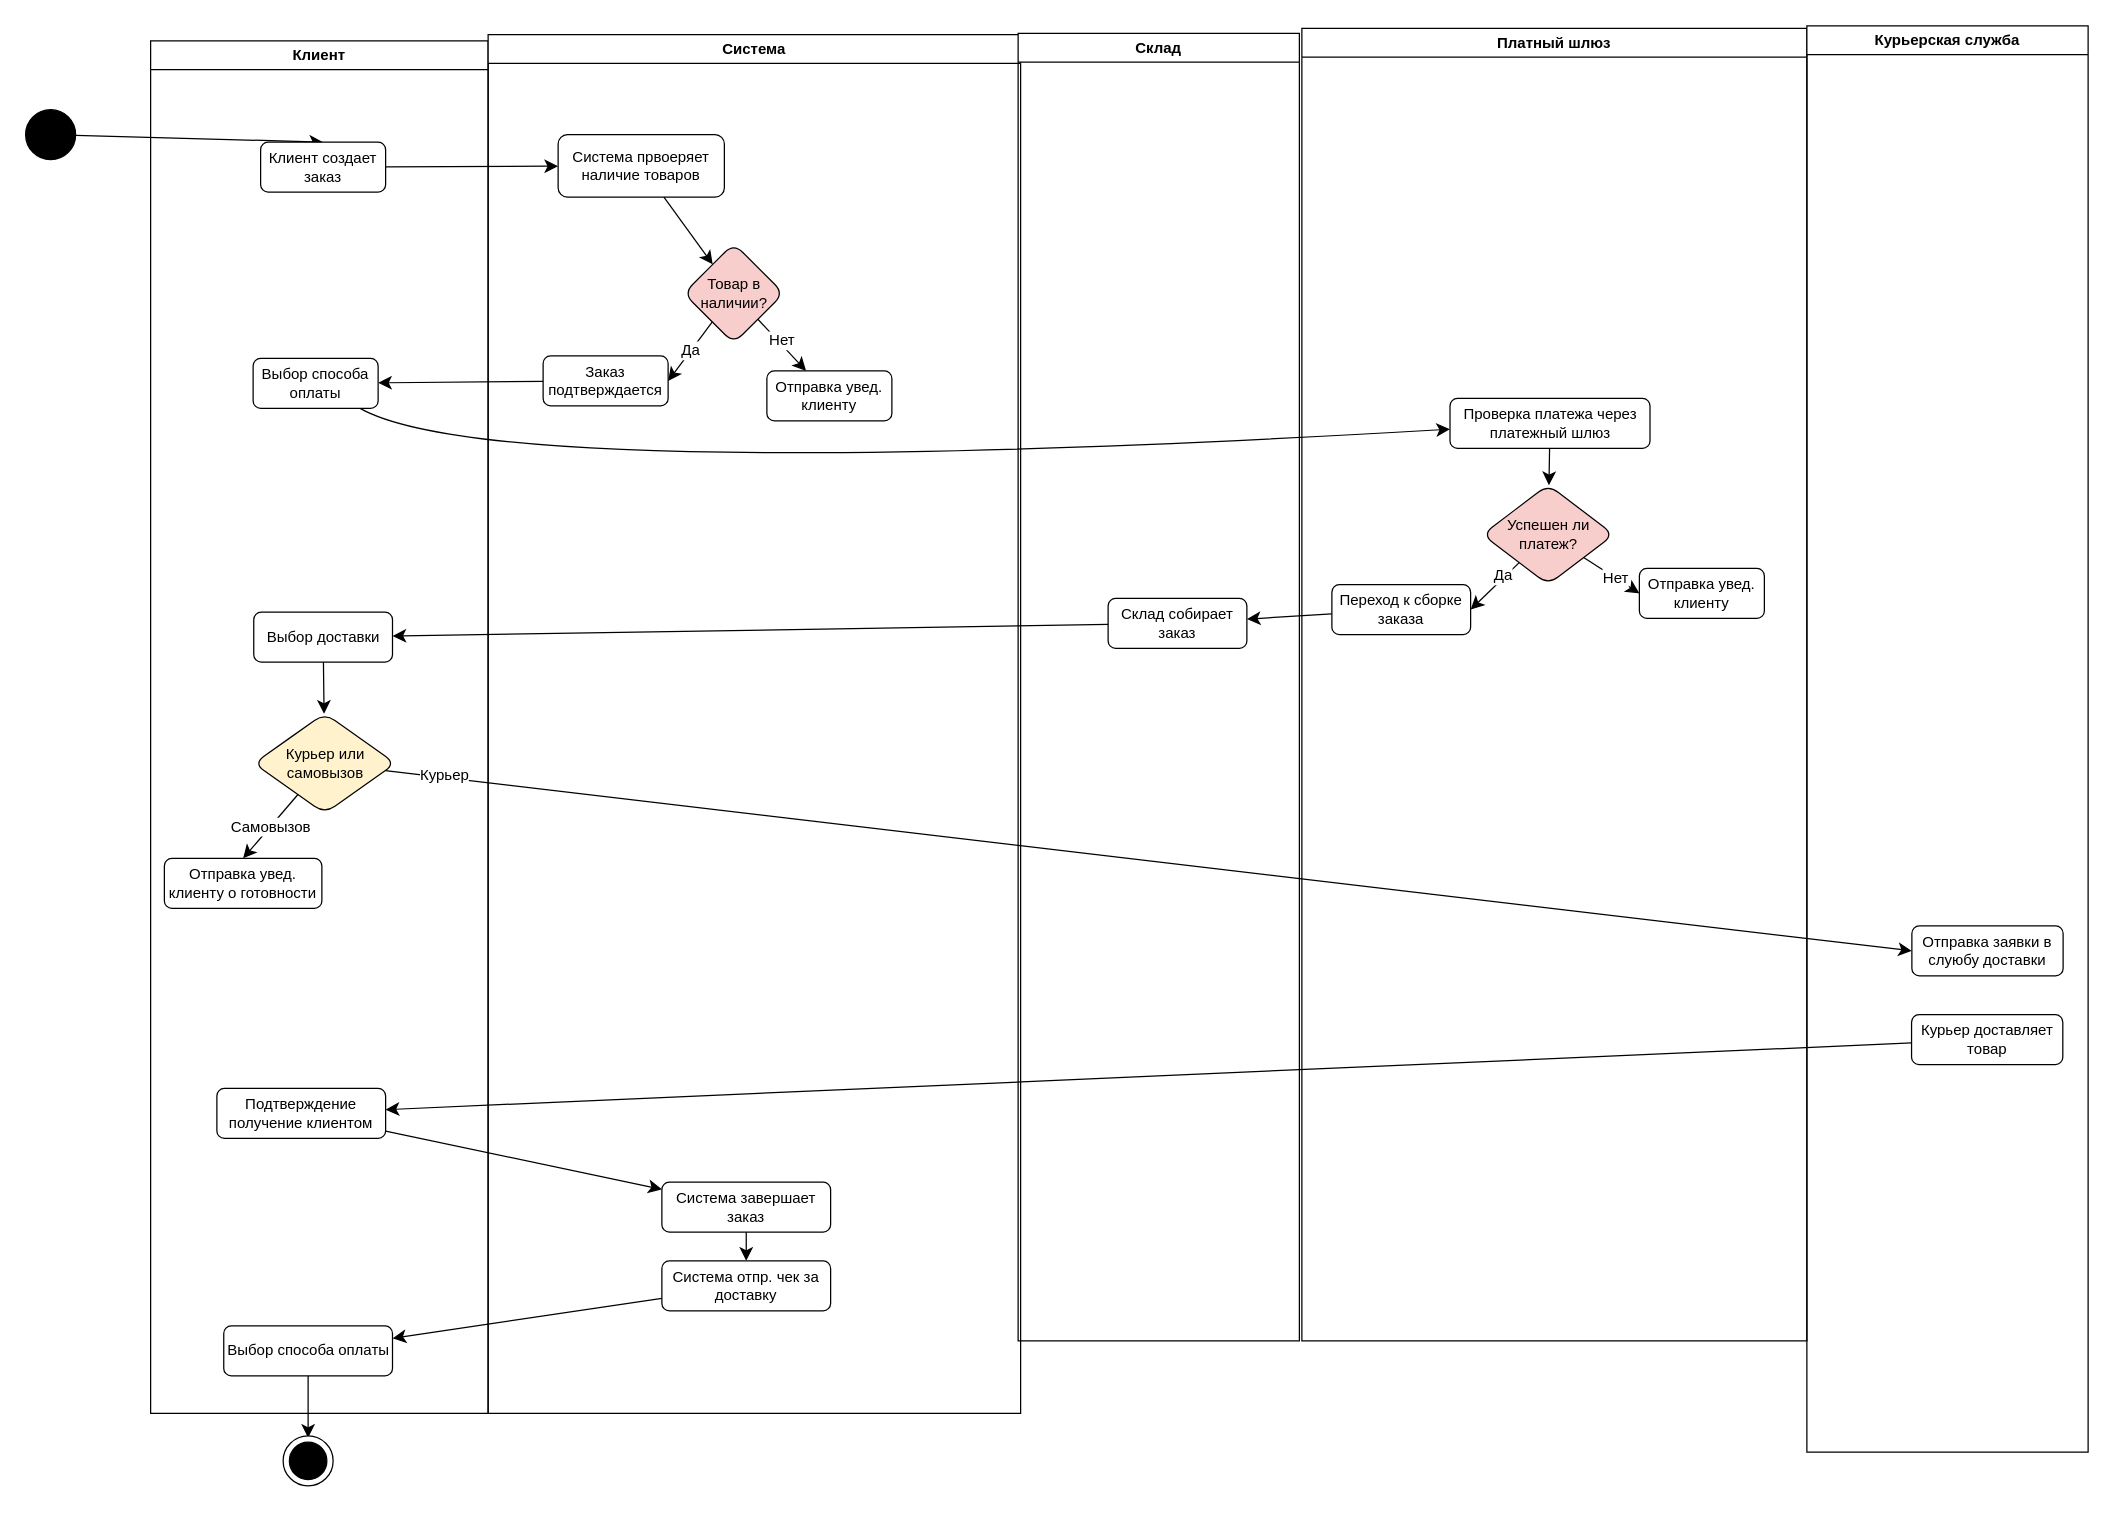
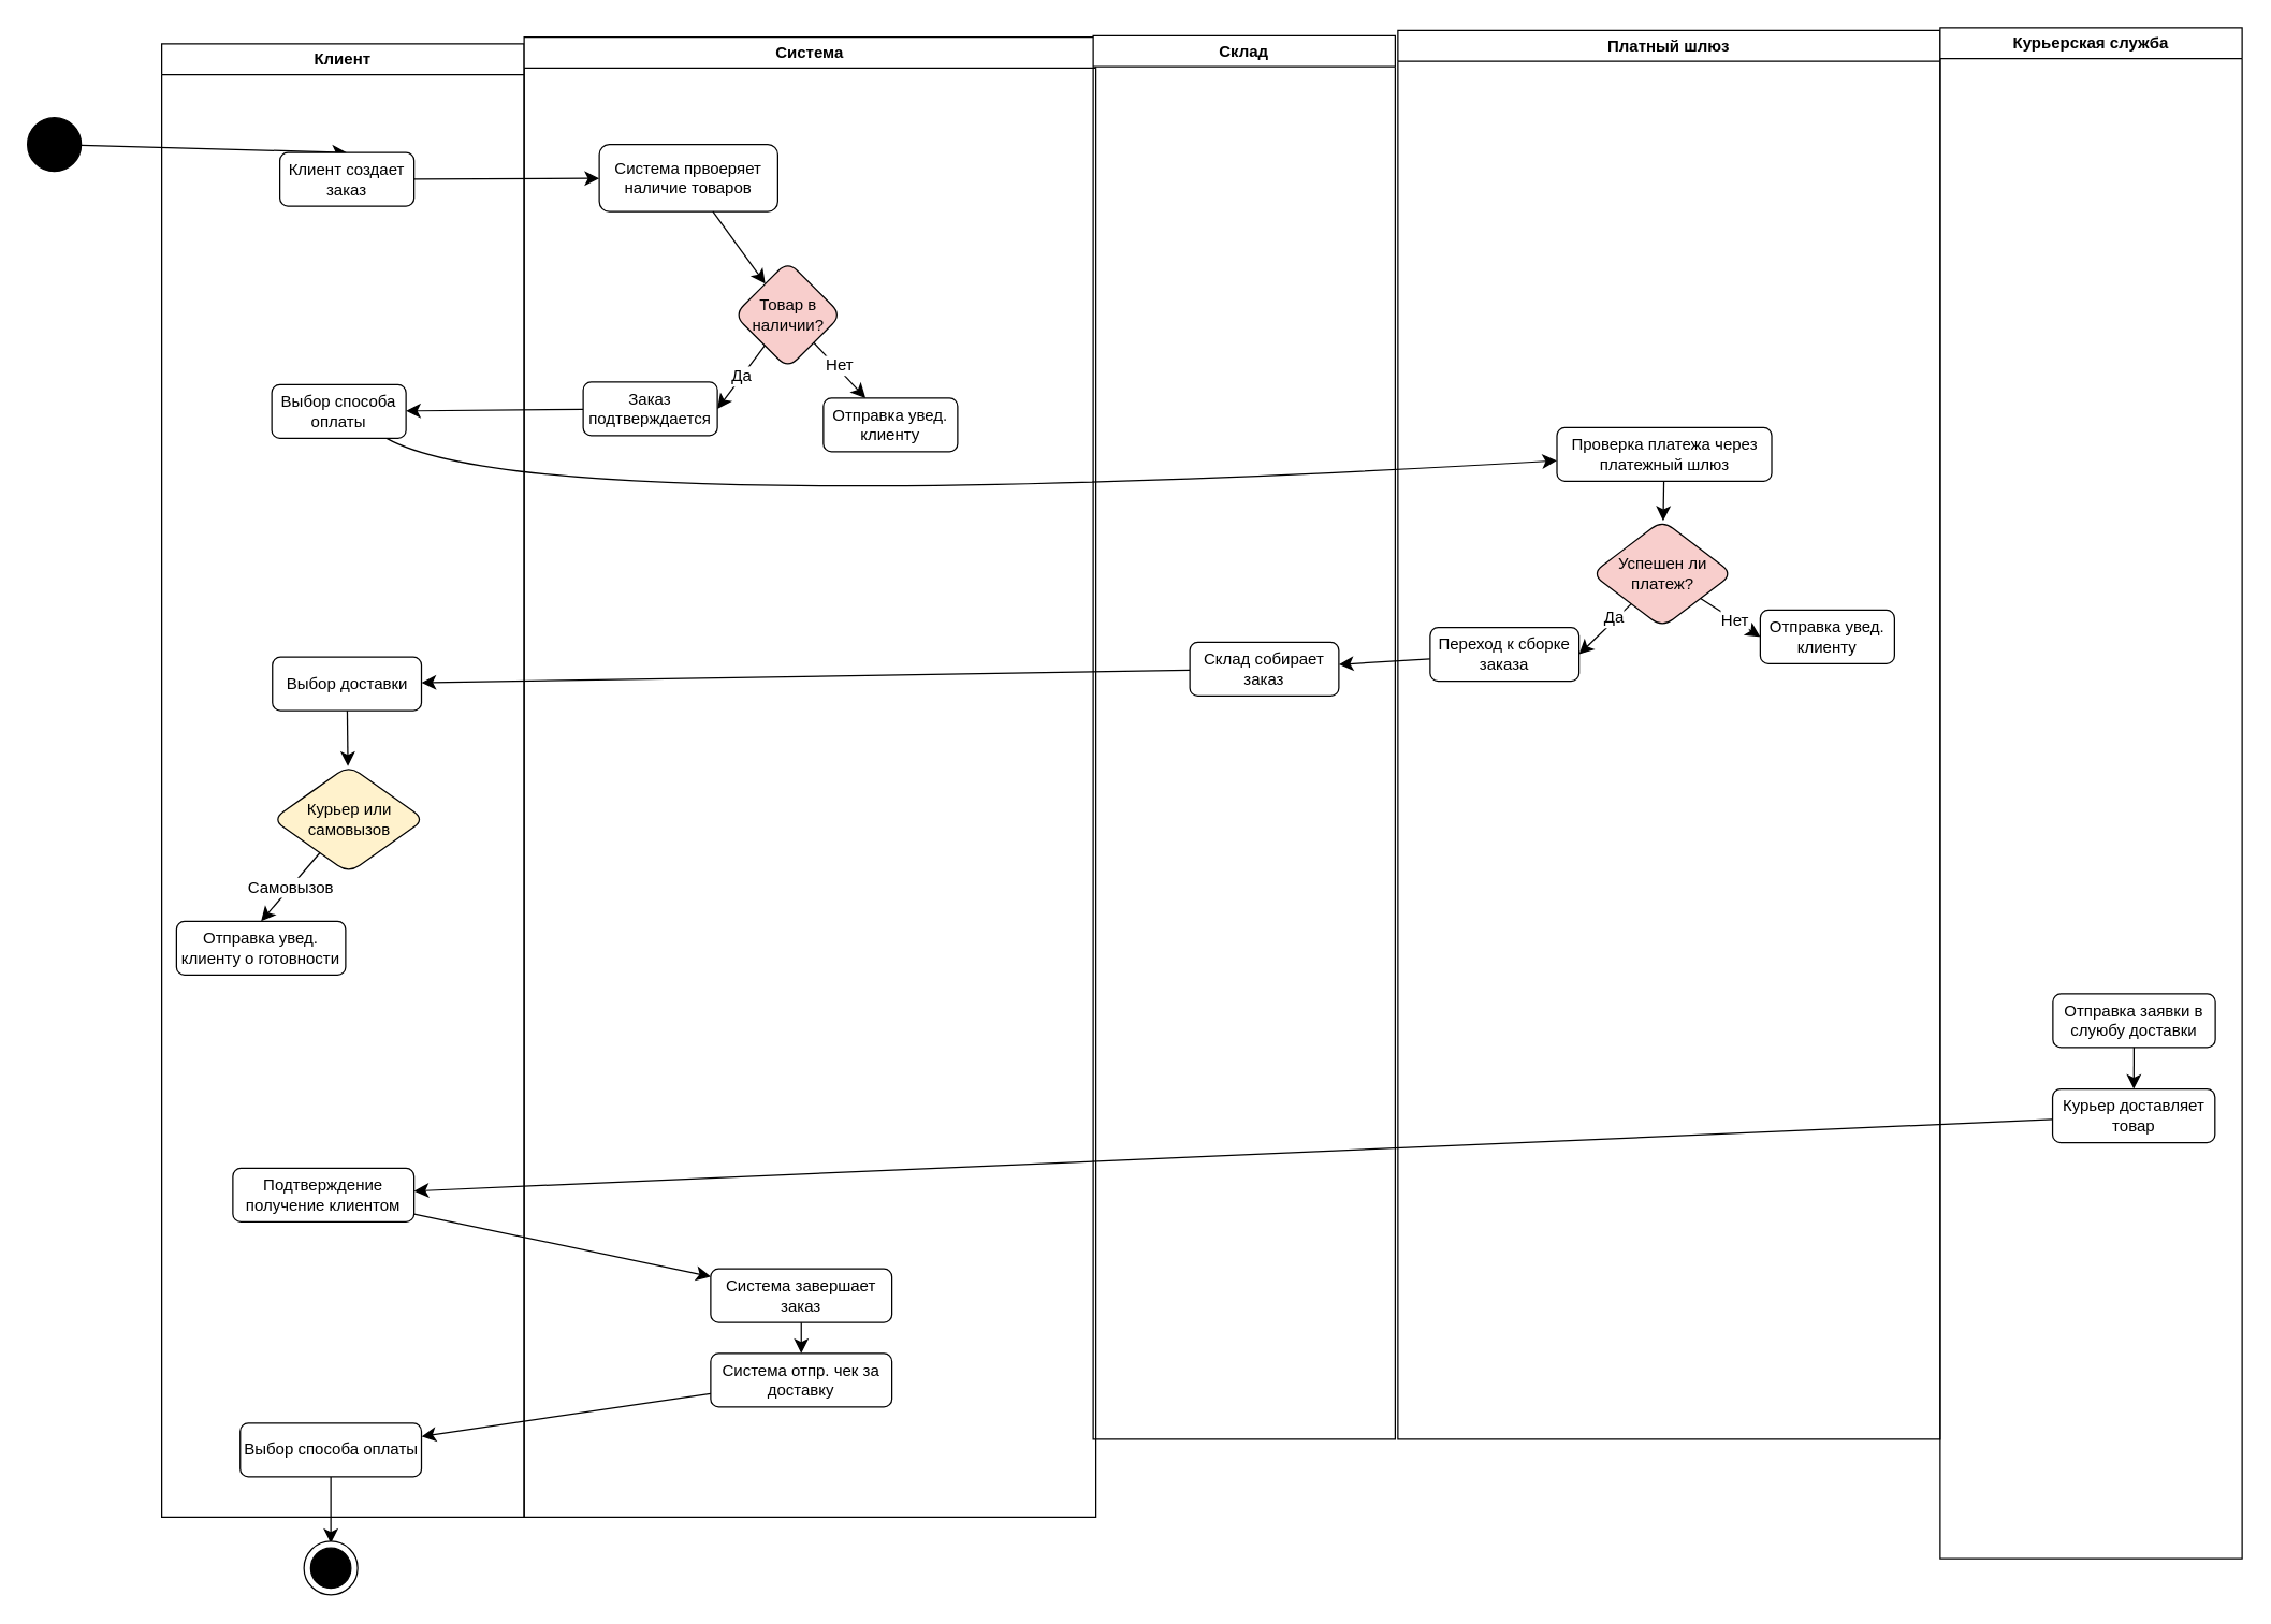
- <mxCell id="9" value="Курьер" style="edgeStyle=none;curved=1;rounded=0;orthogonalLoop=1;jettySize=auto;html=1;entryX=0;entryY=0.5;entryDx=0;entryDy=0;fontSize=12;startSize=8;endSize=8;" edge="1" parent="1" source="14" target="45"><mxGeometry x="-0.923" y="1" relative="1" as="geometry"><mxPoint as="offset" /></mxGeometry></mxCell>
+ <mxCell id="47" value="" style="edgeStyle=none;curved=1;rounded=0;orthogonalLoop=1;jettySize=auto;html=1;fontSize=12;startSize=8;endSize=8;" edge="1" parent="44" source="45" target="46"><mxGeometry relative="1" as="geometry" /></mxCell>
